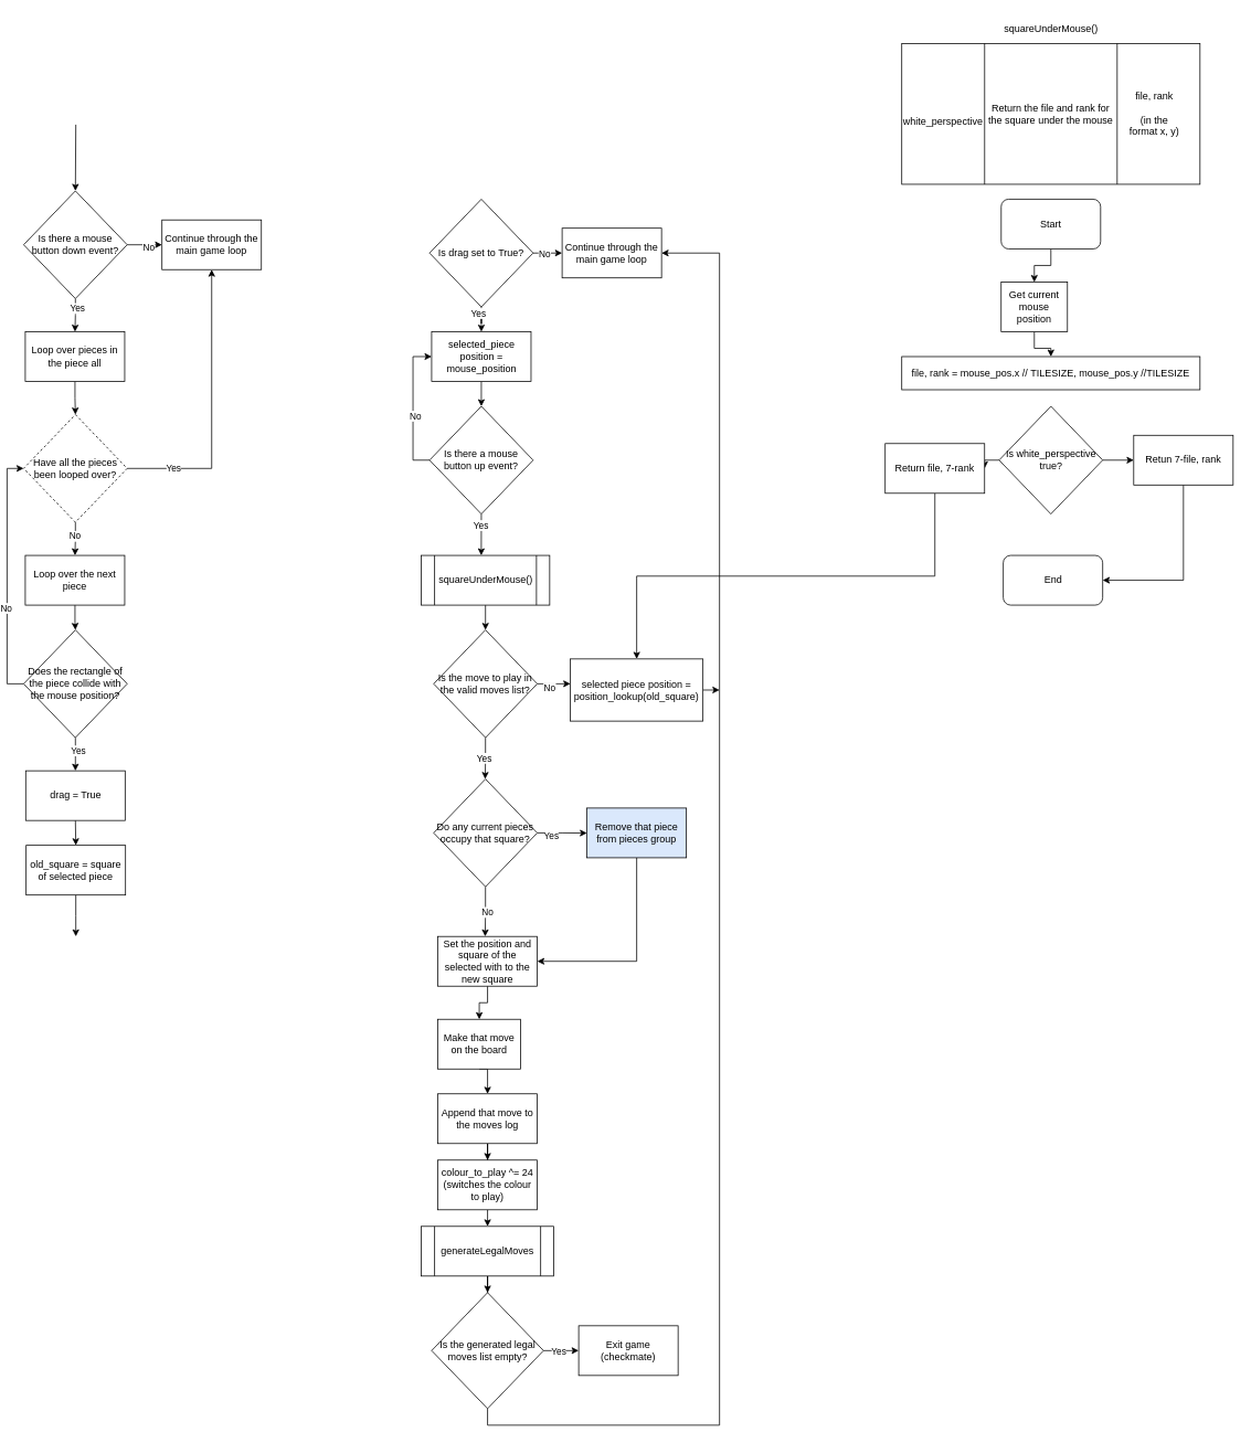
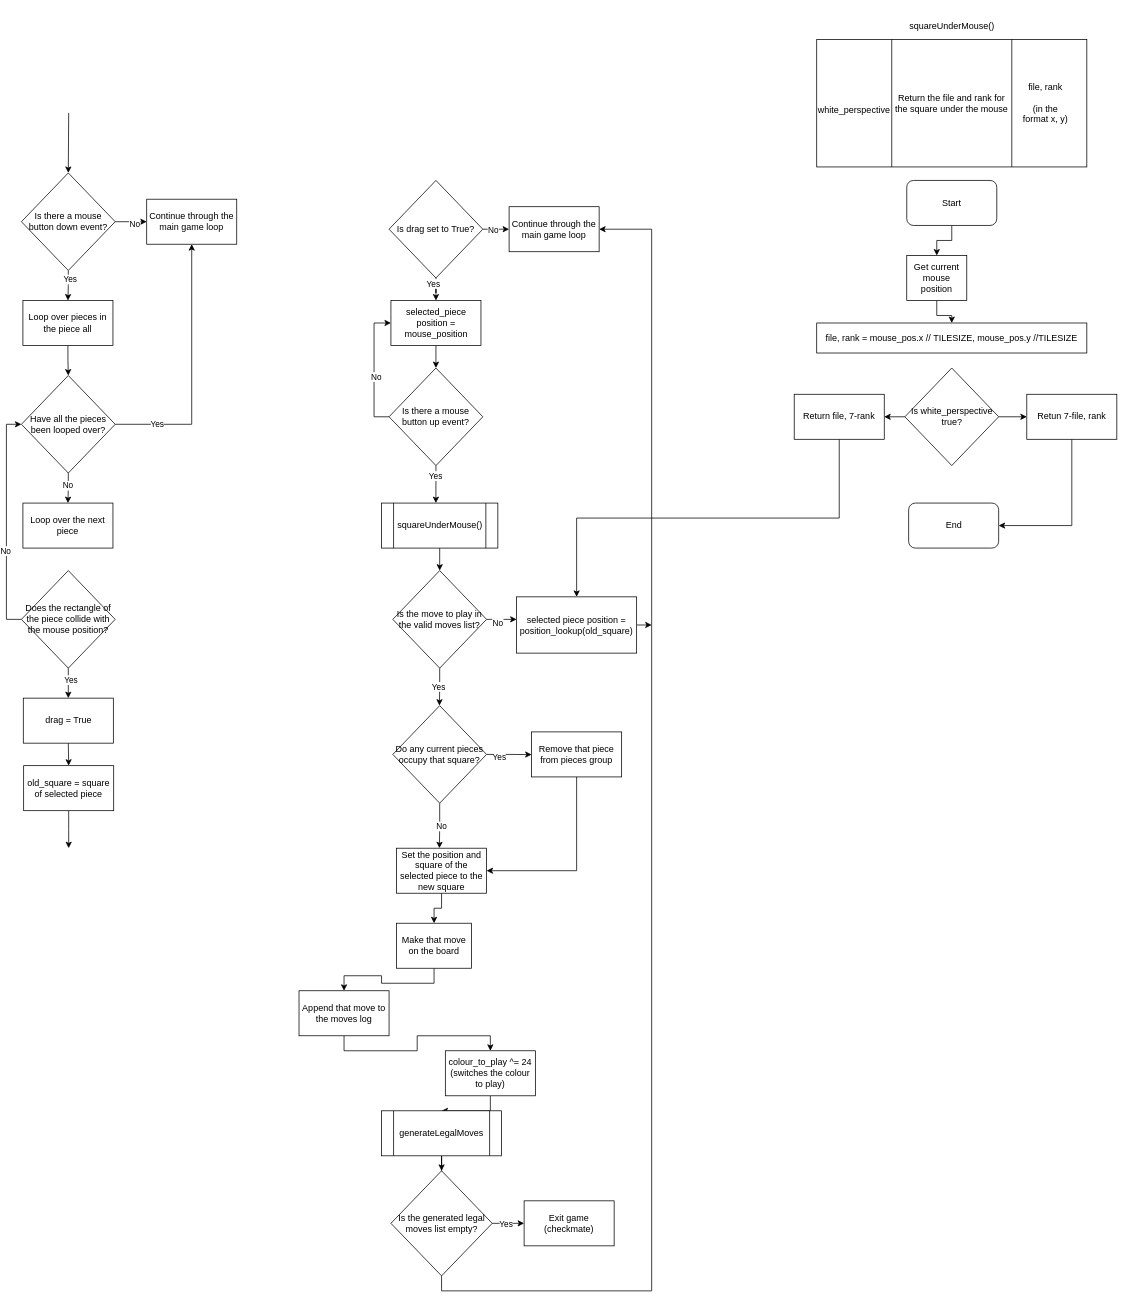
- <mxCell id="22" value="Have all the pieces been looped over?" style="rhombus;whiteSpace=wrap;html=1;dashed=1;" parent="2" vertex="1"><mxGeometry y="270" width="125" height="130" as="geometry" /></mxCell>
+ <mxCell id="22" value="Have all the pieces been looped over?" style="rhombus;whiteSpace=wrap;html=1;" parent="2" vertex="1"><mxGeometry y="270" width="125" height="130" as="geometry" /></mxCell>
- <mxCell id="64" value="Return file, 7-rank" style="rounded=0;whiteSpace=wrap;html=1;" vertex="1" parent="54"><mxGeometry x="10" y="295" width="120" height="60" as="geometry" /></mxCell>
+ <mxCell id="64" value="Return file, 7-rank" style="rounded=0;whiteSpace=wrap;html=1;" vertex="1" parent="54"><mxGeometry y="285" width="120" height="60" as="geometry" /></mxCell>
- <mxCell id="23" style="edgeStyle=orthogonalEdgeStyle;rounded=0;orthogonalLoop=1;jettySize=auto;html=1;exitX=0.5;exitY=1;exitDx=0;exitDy=0;" parent="2" source="24" target="15" edge="1"><mxGeometry relative="1" as="geometry" /></mxCell>
- <mxCell id="76" value="Remove that piece from pieces group" style="rounded=0;whiteSpace=wrap;html=1;fillColor=#dae8fc;" vertex="1" parent="1"><mxGeometry x="700" y="975" width="120" height="60" as="geometry" /></mxCell>
+ <mxCell id="76" value="Remove that piece from pieces group" style="rounded=0;whiteSpace=wrap;html=1;" vertex="1" parent="1"><mxGeometry x="700" y="975" width="120" height="60" as="geometry" /></mxCell>
- <mxCell id="78" value="Set the position and square of the selected with to the new square" style="rounded=0;whiteSpace=wrap;html=1;" vertex="1" parent="1"><mxGeometry x="520" y="1130" width="120" height="60" as="geometry" /></mxCell>
+ <mxCell id="78" value="Set the position and square of the selected piece to the new square" style="rounded=0;whiteSpace=wrap;html=1;" vertex="1" parent="1"><mxGeometry x="520" y="1130" width="120" height="60" as="geometry" /></mxCell>
- <mxCell id="82" value="Append that move to the moves log" style="rounded=0;whiteSpace=wrap;html=1;" vertex="1" parent="1"><mxGeometry x="520" y="1320" width="120" height="60" as="geometry" /></mxCell>
+ <mxCell id="82" value="Append that move to the moves log" style="rounded=0;whiteSpace=wrap;html=1;" vertex="1" parent="1"><mxGeometry x="390" y="1320" width="120" height="60" as="geometry" /></mxCell>
- <mxCell id="84" value="colour_to_play ^= 24&lt;div&gt;(switches the colour to play)&lt;/div&gt;" style="rounded=0;whiteSpace=wrap;html=1;" vertex="1" parent="1"><mxGeometry x="520" y="1400" width="120" height="60" as="geometry" /></mxCell>
+ <mxCell id="84" value="colour_to_play ^= 24&lt;div&gt;(switches the colour to play)&lt;/div&gt;" style="rounded=0;whiteSpace=wrap;html=1;" vertex="1" parent="1"><mxGeometry x="585" y="1400" width="120" height="60" as="geometry" /></mxCell>
